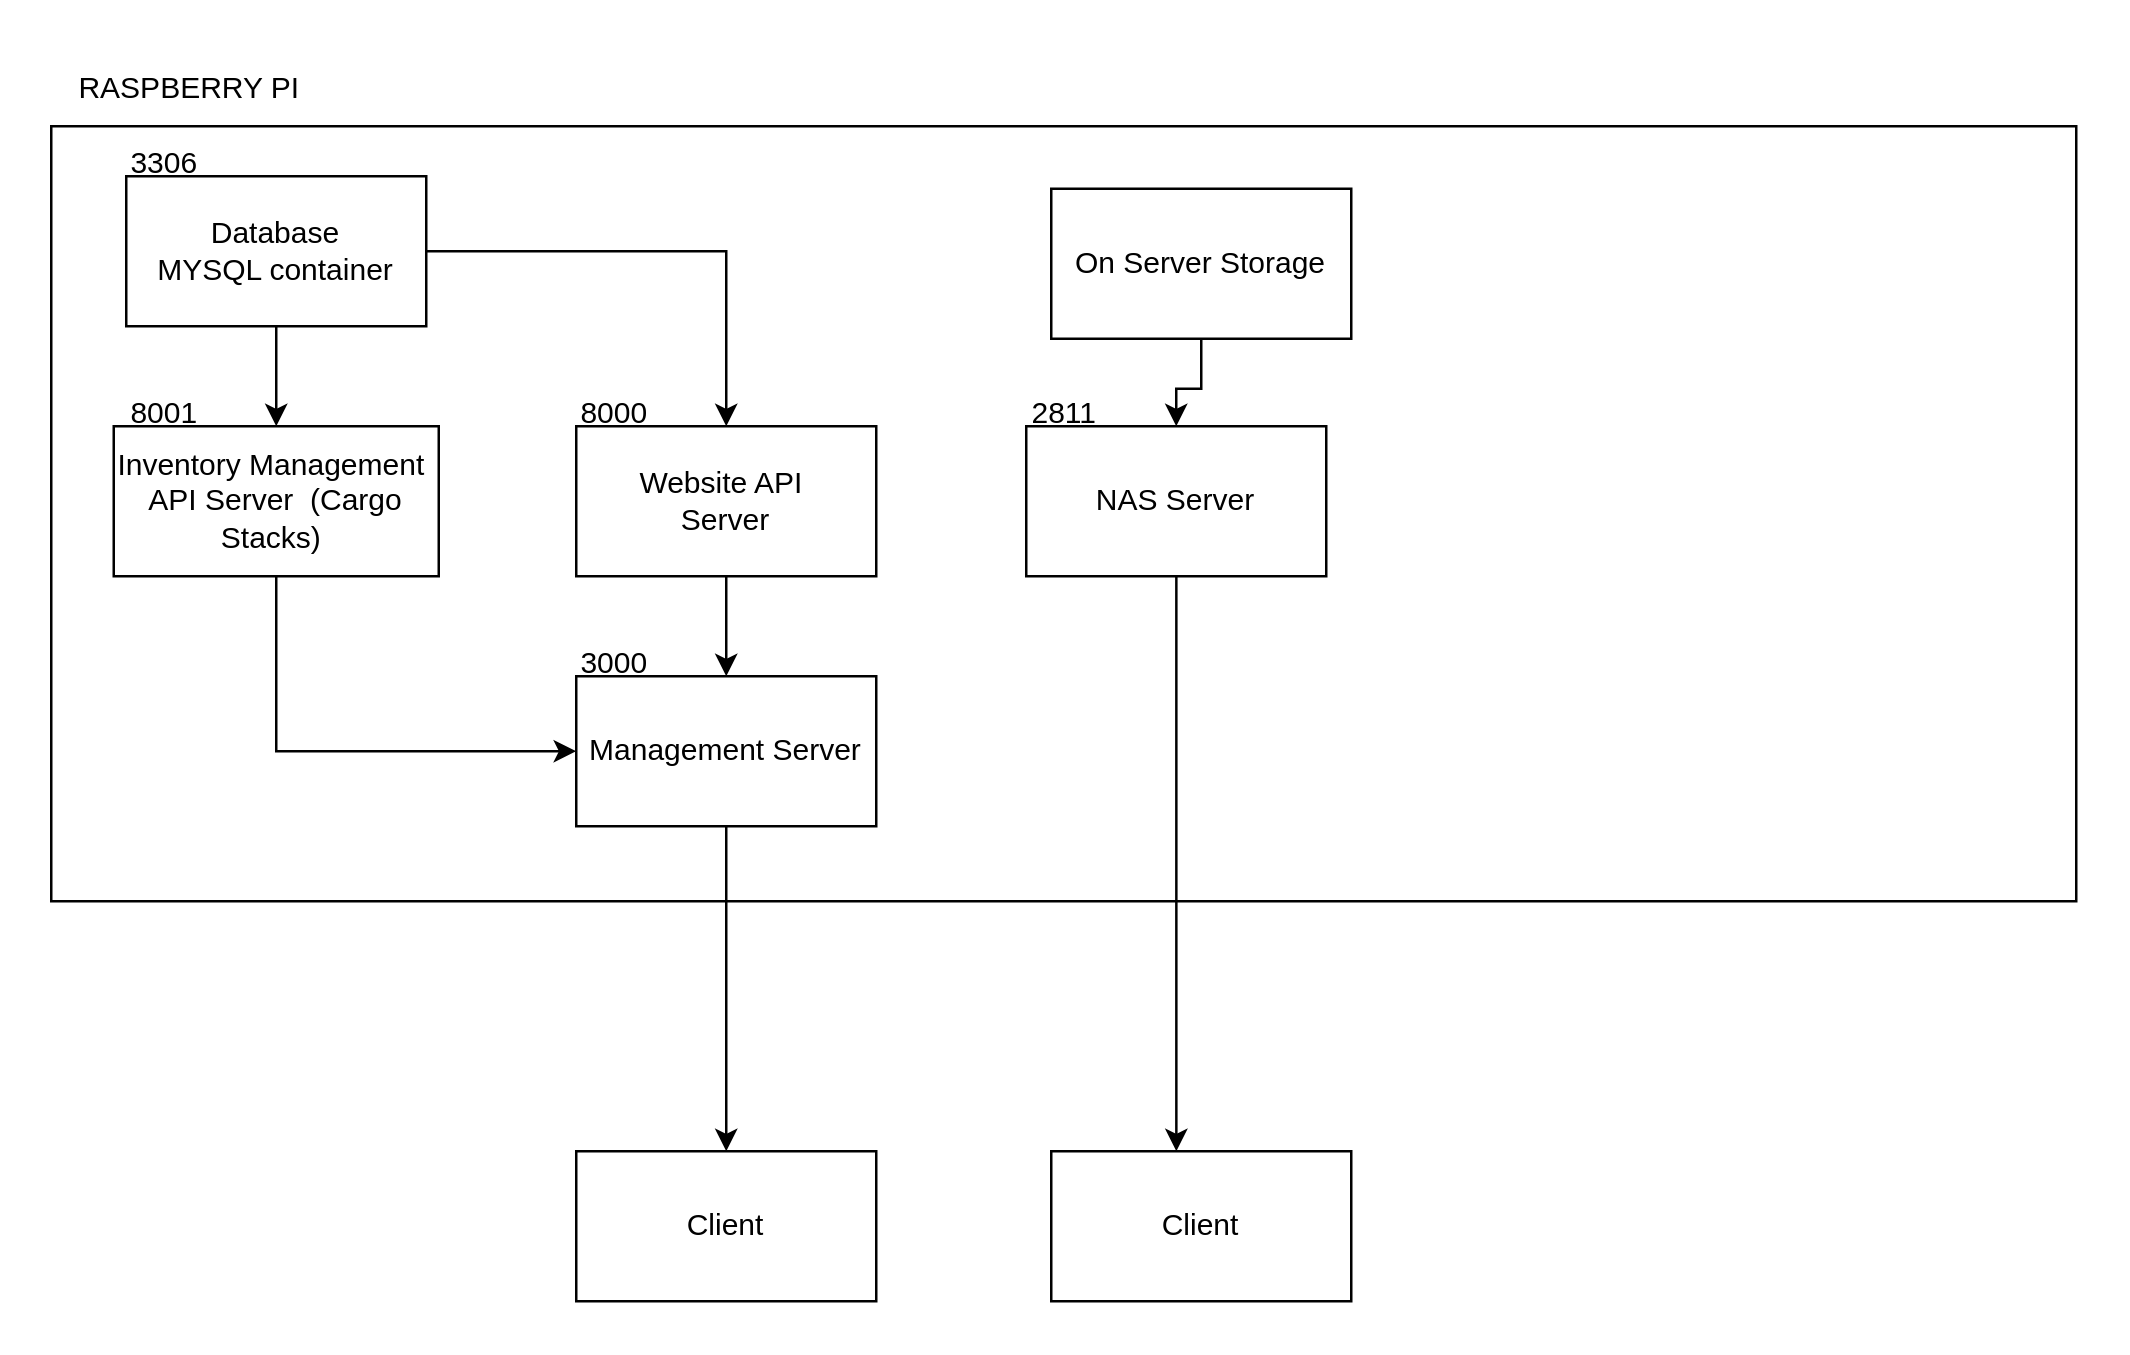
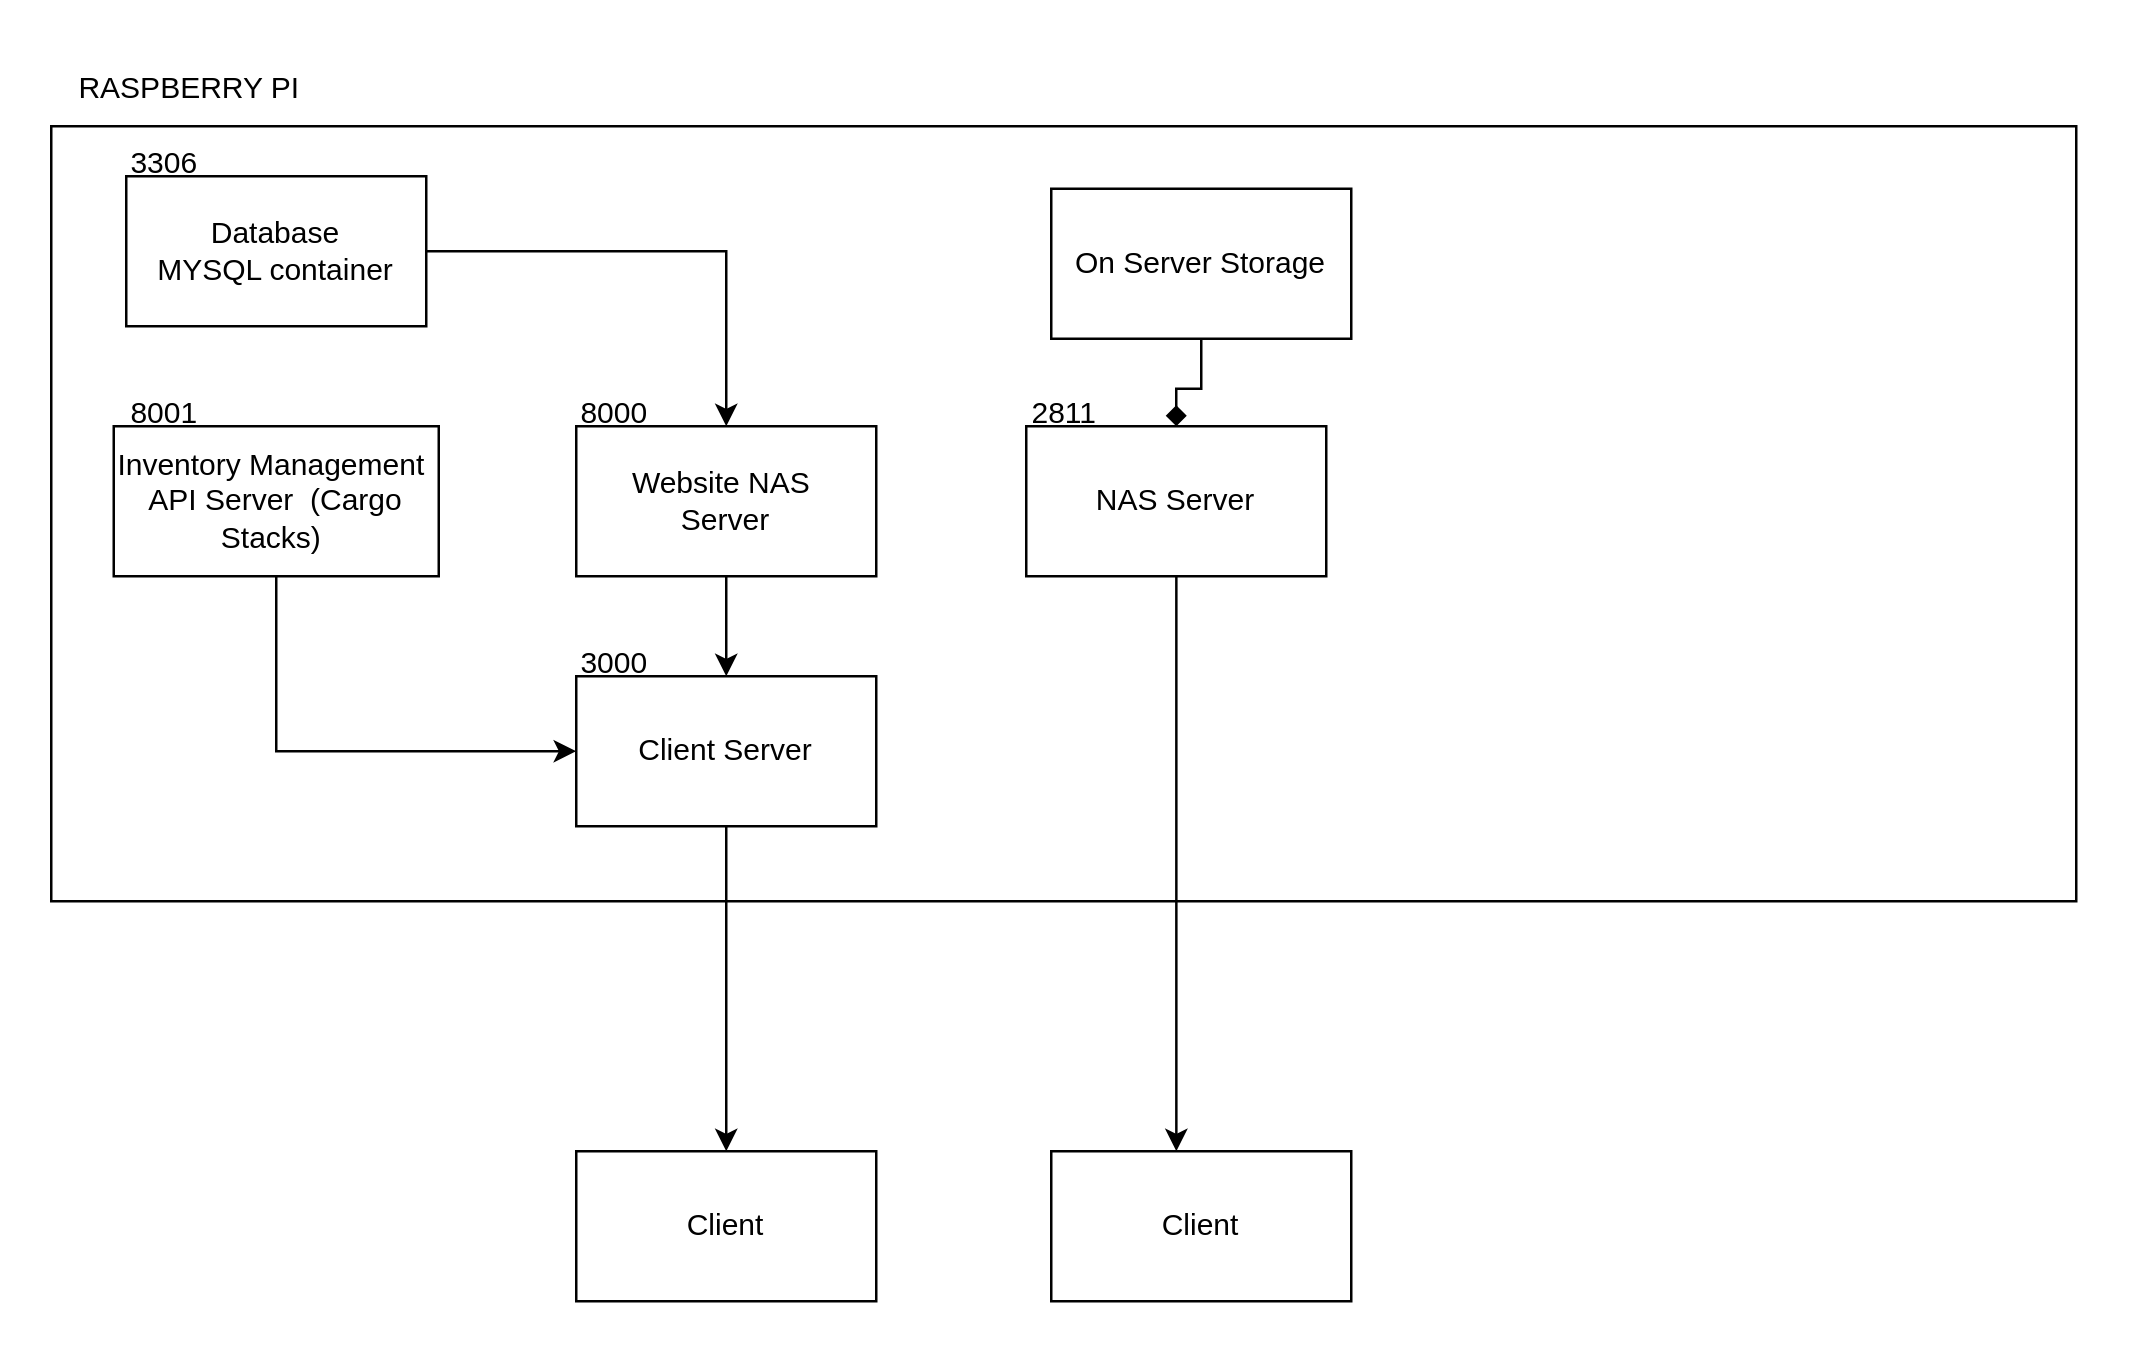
- <mxCell id="3" style="edgeStyle=orthogonalEdgeStyle;rounded=0;orthogonalLoop=1;jettySize=auto;html=1;" parent="1" source="5" target="7" edge="1"><mxGeometry relative="1" as="geometry" /></mxCell>
- <mxCell id="14" style="edgeStyle=orthogonalEdgeStyle;rounded=0;orthogonalLoop=1;jettySize=auto;html=1;flowAnimation=0;" parent="1" source="15" target="11" edge="1"><mxGeometry relative="1" as="geometry" /></mxCell>
+ <mxCell id="14" style="edgeStyle=orthogonalEdgeStyle;rounded=0;orthogonalLoop=1;jettySize=auto;html=1;flowAnimation=0;endArrow=diamond;" parent="1" source="15" target="11" edge="1"><mxGeometry relative="1" as="geometry" /></mxCell>
- <mxCell id="9" value="Website API&amp;nbsp;&lt;div&gt;Server&lt;/div&gt;" style="rounded=0;whiteSpace=wrap;html=1;" parent="1" vertex="1"><mxGeometry x="230" y="170" width="120" height="60" as="geometry" /></mxCell>
+ <mxCell id="9" value="Website NAS&amp;nbsp;&lt;div&gt;Server&lt;/div&gt;" style="rounded=0;whiteSpace=wrap;html=1;" parent="1" vertex="1"><mxGeometry x="230" y="170" width="120" height="60" as="geometry" /></mxCell>
- <mxCell id="13" value="Management Server" style="rounded=0;whiteSpace=wrap;html=1;" parent="1" vertex="1"><mxGeometry x="230" y="270" width="120" height="60" as="geometry" /></mxCell>
+ <mxCell id="13" value="Client Server" style="rounded=0;whiteSpace=wrap;html=1;" parent="1" vertex="1"><mxGeometry x="230" y="270" width="120" height="60" as="geometry" /></mxCell>
